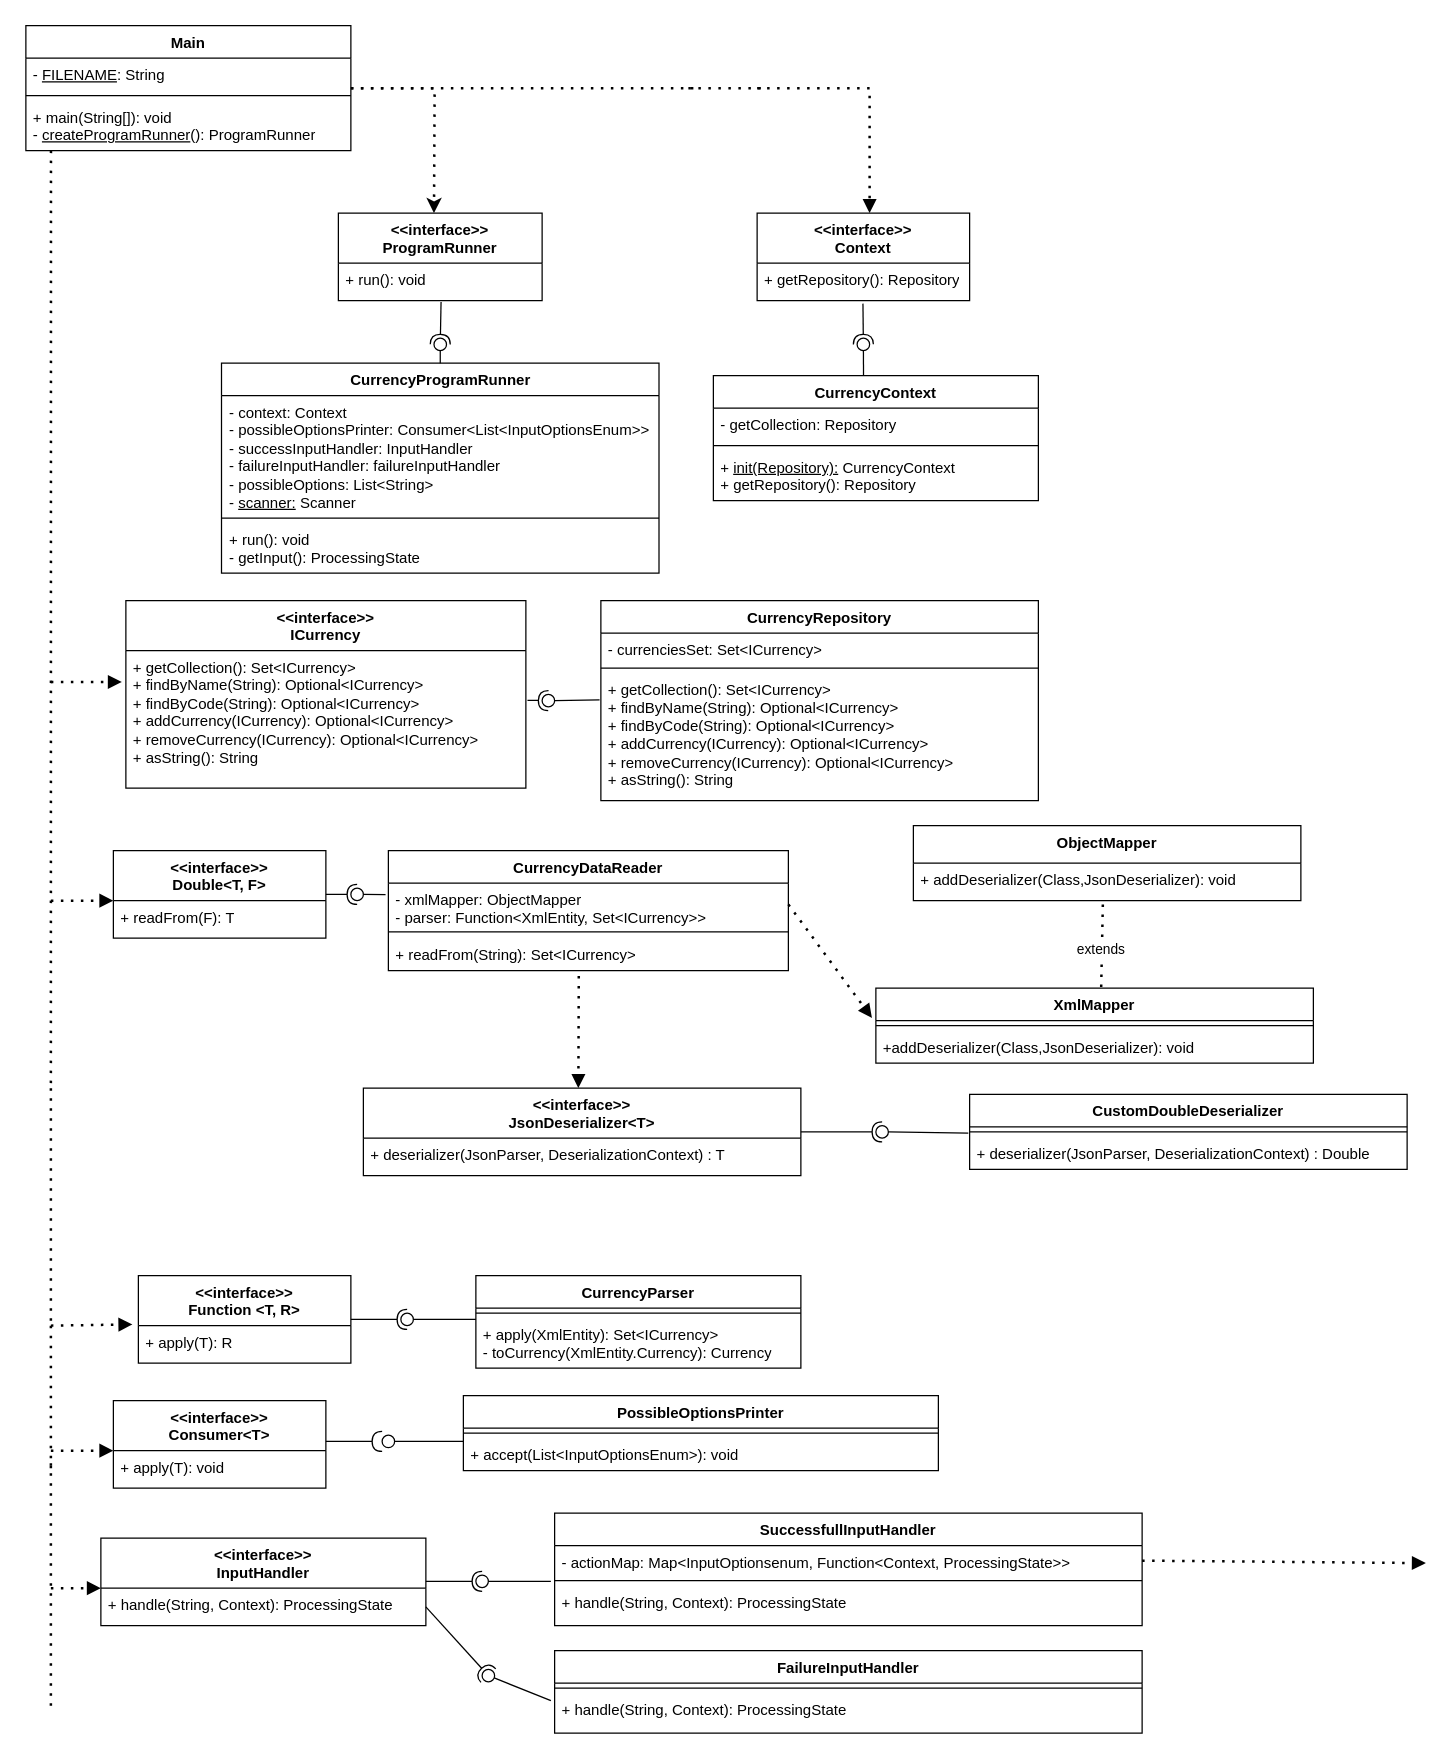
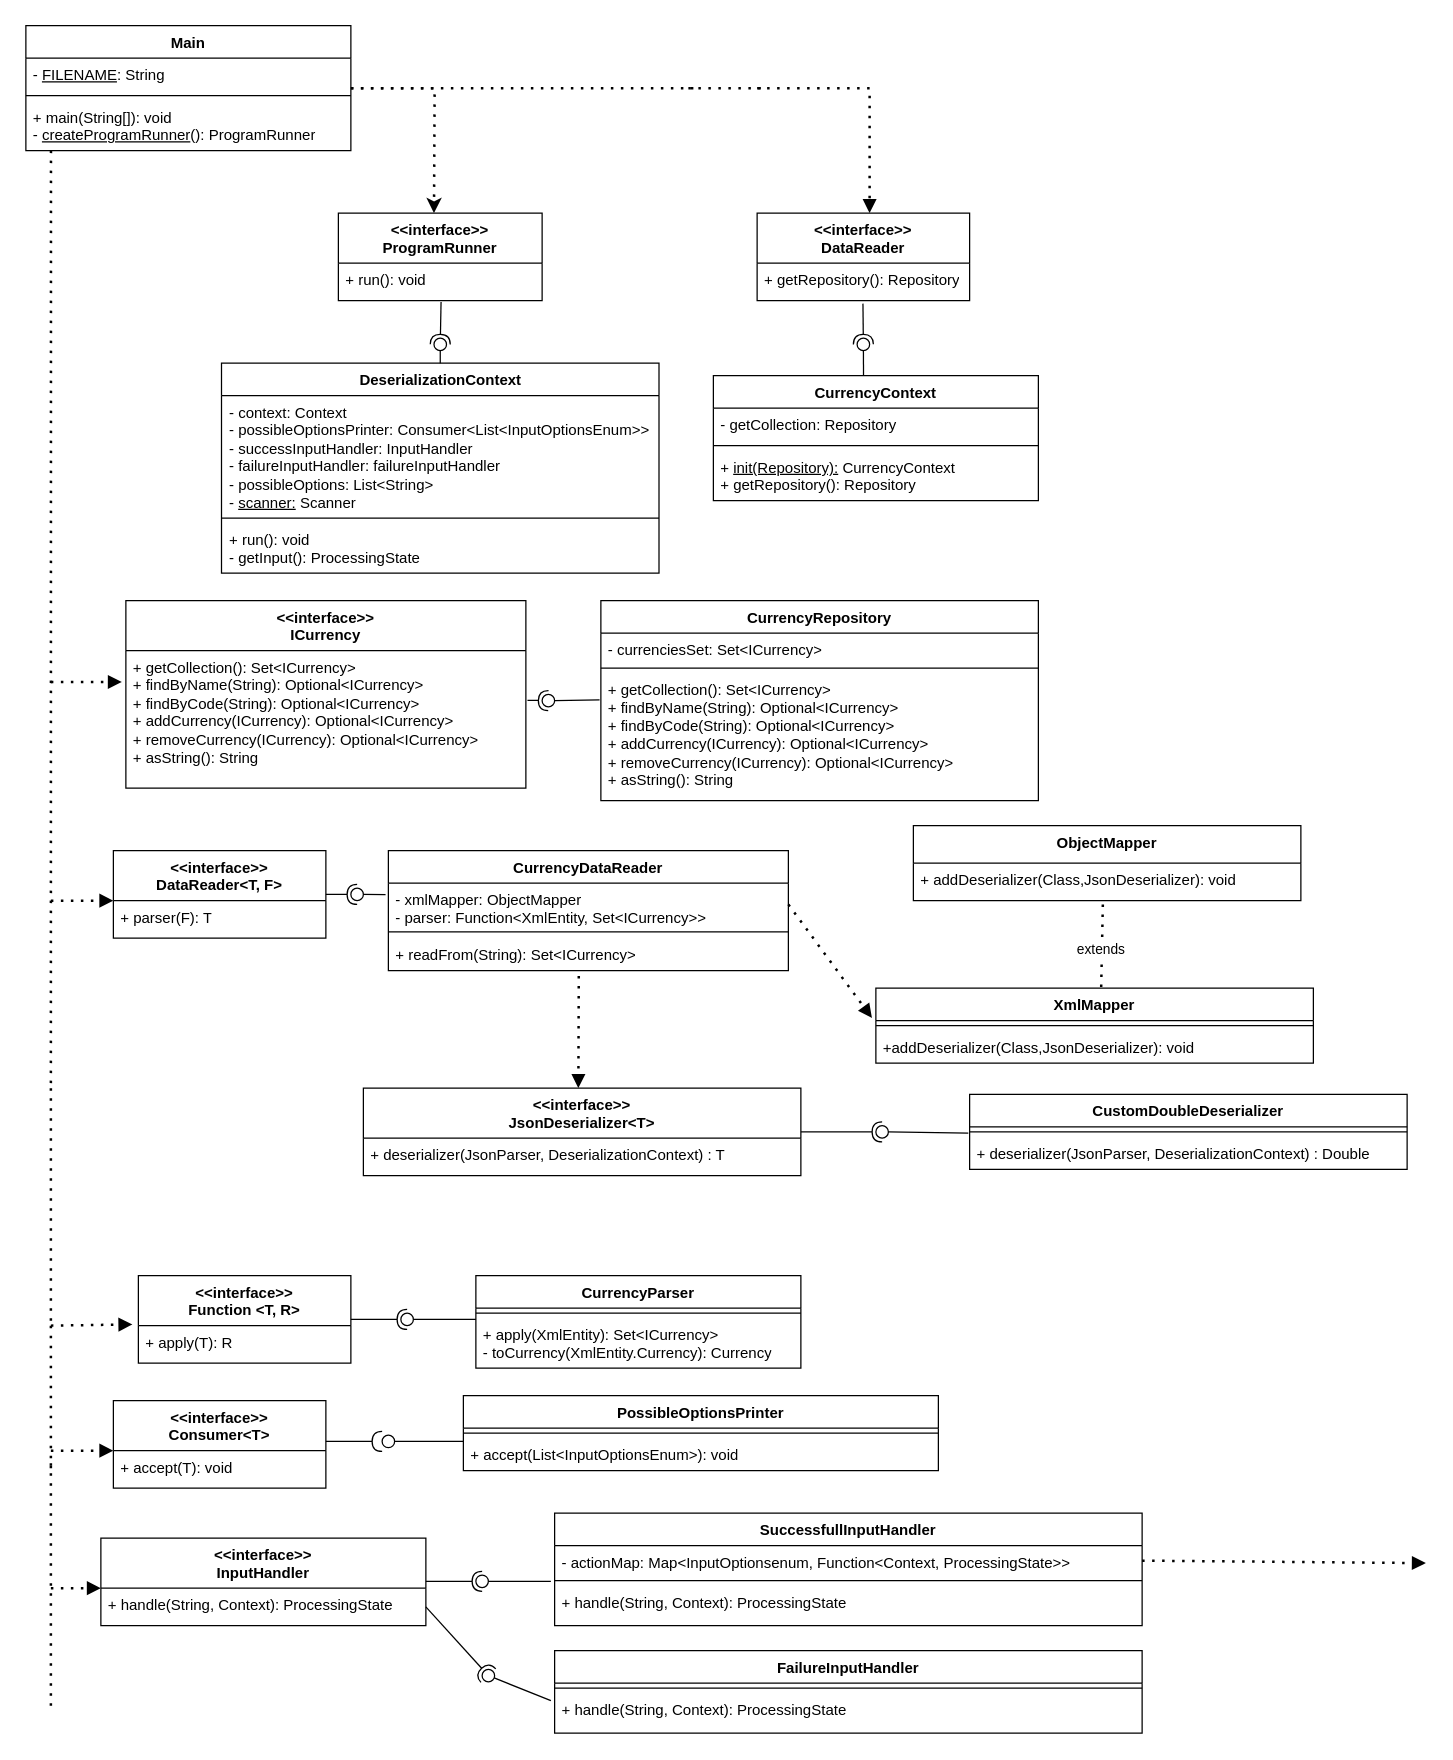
- <mxCell id="17" value="&amp;lt;&amp;lt;interface&amp;gt;&amp;gt;&lt;br&gt;Context" style="swimlane;fontStyle=1;align=center;verticalAlign=top;childLayout=stackLayout;horizontal=1;startSize=40;horizontalStack=0;resizeParent=1;resizeParentMax=0;resizeLast=0;collapsible=1;marginBottom=0;whiteSpace=wrap;html=1;movable=1;resizable=1;rotatable=1;deletable=1;editable=1;locked=0;connectable=1;swimlaneLine=1;" vertex="1" parent="1"><mxGeometry x="605" y="170" width="170" height="70" as="geometry"><mxRectangle x="400" y="400" width="130" height="40" as="alternateBounds" /></mxGeometry></mxCell>
+ <mxCell id="17" value="&amp;lt;&amp;lt;interface&amp;gt;&amp;gt;&lt;br&gt;DataReader" style="swimlane;fontStyle=1;align=center;verticalAlign=top;childLayout=stackLayout;horizontal=1;startSize=40;horizontalStack=0;resizeParent=1;resizeParentMax=0;resizeLast=0;collapsible=1;marginBottom=0;whiteSpace=wrap;html=1;movable=1;resizable=1;rotatable=1;deletable=1;editable=1;locked=0;connectable=1;swimlaneLine=1;" vertex="1" parent="1"><mxGeometry x="605" y="170" width="170" height="70" as="geometry"><mxRectangle x="400" y="400" width="130" height="40" as="alternateBounds" /></mxGeometry></mxCell>
- <mxCell id="9" value="CurrencyProgramRunner" style="swimlane;fontStyle=1;align=center;verticalAlign=top;childLayout=stackLayout;horizontal=1;startSize=26;horizontalStack=0;resizeParent=1;resizeParentMax=0;resizeLast=0;collapsible=1;marginBottom=0;whiteSpace=wrap;html=1;" vertex="1" parent="1"><mxGeometry x="176.5" y="290" width="350" height="168" as="geometry" /></mxCell>
+ <mxCell id="9" value="DeserializationContext" style="swimlane;fontStyle=1;align=center;verticalAlign=top;childLayout=stackLayout;horizontal=1;startSize=26;horizontalStack=0;resizeParent=1;resizeParentMax=0;resizeLast=0;collapsible=1;marginBottom=0;whiteSpace=wrap;html=1;" vertex="1" parent="1"><mxGeometry x="176.5" y="290" width="350" height="168" as="geometry" /></mxCell>
- <mxCell id="40" value="&amp;lt;&amp;lt;interface&amp;gt;&amp;gt;&lt;br&gt;Double&amp;lt;T, F&amp;gt;" style="swimlane;fontStyle=1;align=center;verticalAlign=top;childLayout=stackLayout;horizontal=1;startSize=40;horizontalStack=0;resizeParent=1;resizeParentMax=0;resizeLast=0;collapsible=1;marginBottom=0;whiteSpace=wrap;html=1;movable=1;resizable=1;rotatable=1;deletable=1;editable=1;locked=0;connectable=1;swimlaneLine=1;" vertex="1" parent="1"><mxGeometry x="90" y="680" width="170" height="70" as="geometry"><mxRectangle x="400" y="400" width="130" height="40" as="alternateBounds" /></mxGeometry></mxCell>
+ <mxCell id="40" value="&amp;lt;&amp;lt;interface&amp;gt;&amp;gt;&lt;br&gt;DataReader&amp;lt;T, F&amp;gt;" style="swimlane;fontStyle=1;align=center;verticalAlign=top;childLayout=stackLayout;horizontal=1;startSize=40;horizontalStack=0;resizeParent=1;resizeParentMax=0;resizeLast=0;collapsible=1;marginBottom=0;whiteSpace=wrap;html=1;movable=1;resizable=1;rotatable=1;deletable=1;editable=1;locked=0;connectable=1;swimlaneLine=1;" vertex="1" parent="1"><mxGeometry x="90" y="680" width="170" height="70" as="geometry"><mxRectangle x="400" y="400" width="130" height="40" as="alternateBounds" /></mxGeometry></mxCell>
- <mxCell id="41" value="+ readFrom(F): T" style="text;strokeColor=none;fillColor=none;align=left;verticalAlign=top;spacingLeft=4;spacingRight=4;overflow=hidden;rotatable=0;points=[[0,0.5],[1,0.5]];portConstraint=eastwest;whiteSpace=wrap;html=1;" vertex="1" parent="40"><mxGeometry y="40" width="170" height="30" as="geometry" /></mxCell>
+ <mxCell id="41" value="+ parser(F): T" style="text;strokeColor=none;fillColor=none;align=left;verticalAlign=top;spacingLeft=4;spacingRight=4;overflow=hidden;rotatable=0;points=[[0,0.5],[1,0.5]];portConstraint=eastwest;whiteSpace=wrap;html=1;" vertex="1" parent="40"><mxGeometry y="40" width="170" height="30" as="geometry" /></mxCell>
- <mxCell id="78" value="+ apply(T): void" style="text;strokeColor=none;fillColor=none;align=left;verticalAlign=top;spacingLeft=4;spacingRight=4;overflow=hidden;rotatable=0;points=[[0,0.5],[1,0.5]];portConstraint=eastwest;whiteSpace=wrap;html=1;" vertex="1" parent="77"><mxGeometry y="40" width="170" height="30" as="geometry" /></mxCell>
+ <mxCell id="78" value="+ accept(T): void" style="text;strokeColor=none;fillColor=none;align=left;verticalAlign=top;spacingLeft=4;spacingRight=4;overflow=hidden;rotatable=0;points=[[0,0.5],[1,0.5]];portConstraint=eastwest;whiteSpace=wrap;html=1;" vertex="1" parent="77"><mxGeometry y="40" width="170" height="30" as="geometry" /></mxCell>
